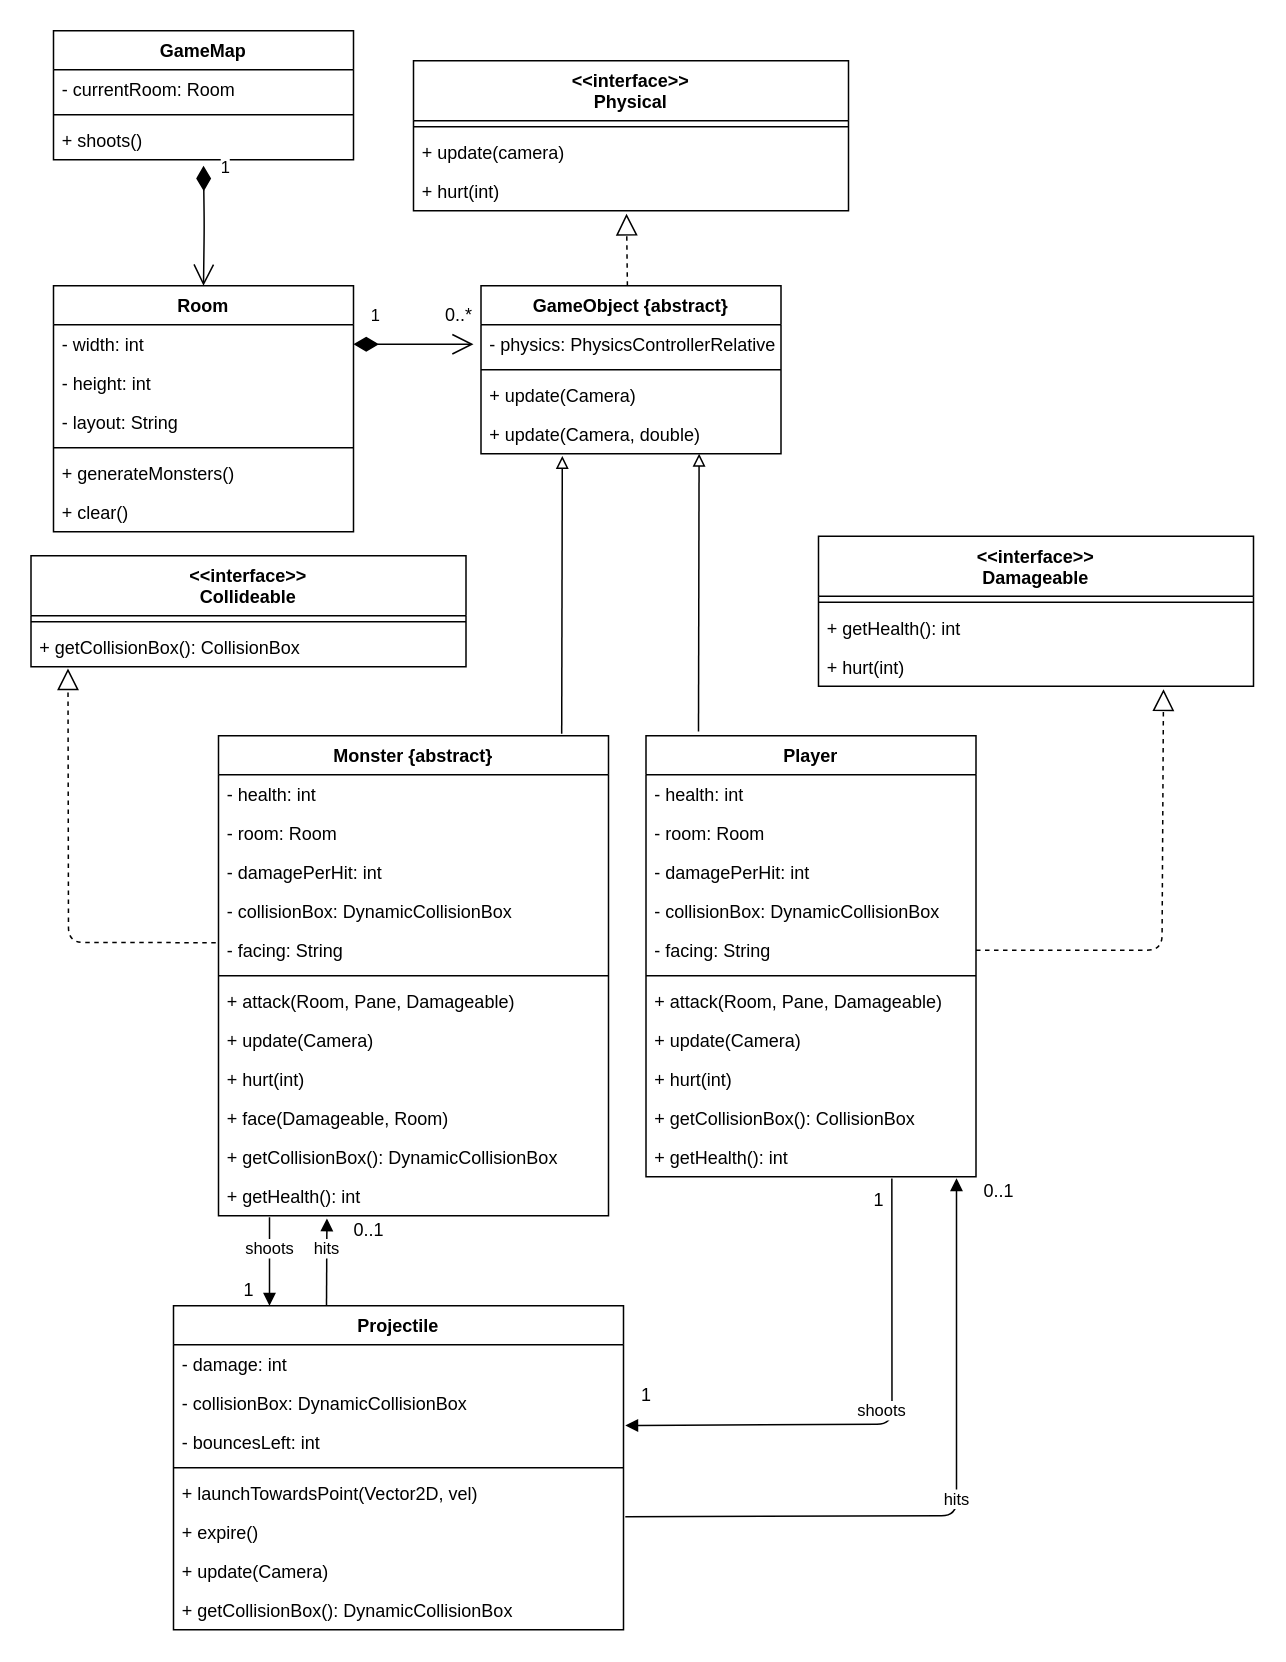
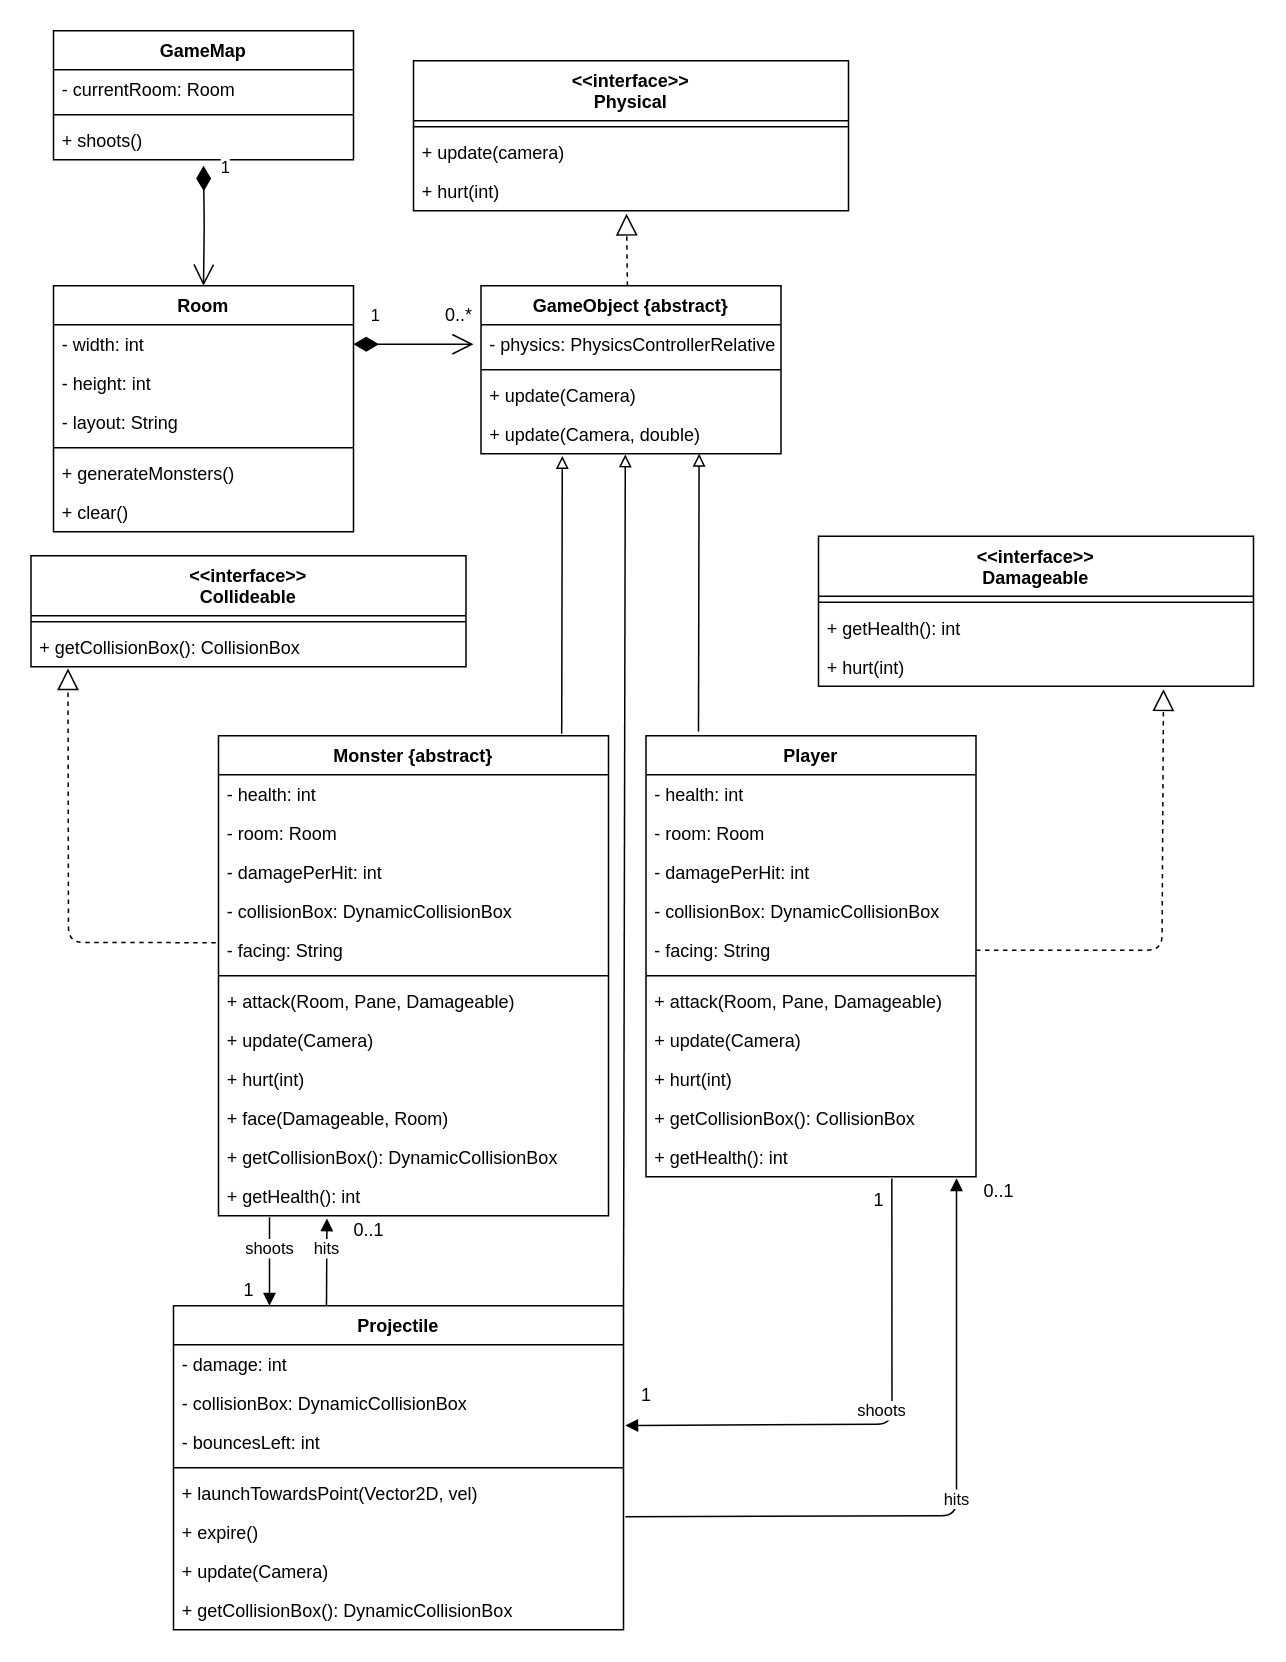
+ <mxCell id="80" value="" style="endArrow=block;html=1;endFill=0;exitX=1;exitY=0;exitDx=0;exitDy=0;entryX=0.481;entryY=1.018;entryDx=0;entryDy=0;entryPerimeter=0;" parent="1" source="43" target="10" edge="1"><mxGeometry width="50" height="50" relative="1" as="geometry"><mxPoint x="420" y="487.24" as="sourcePoint" /><mxPoint x="420.4" y="302.002" as="targetPoint" /></mxGeometry></mxCell>
